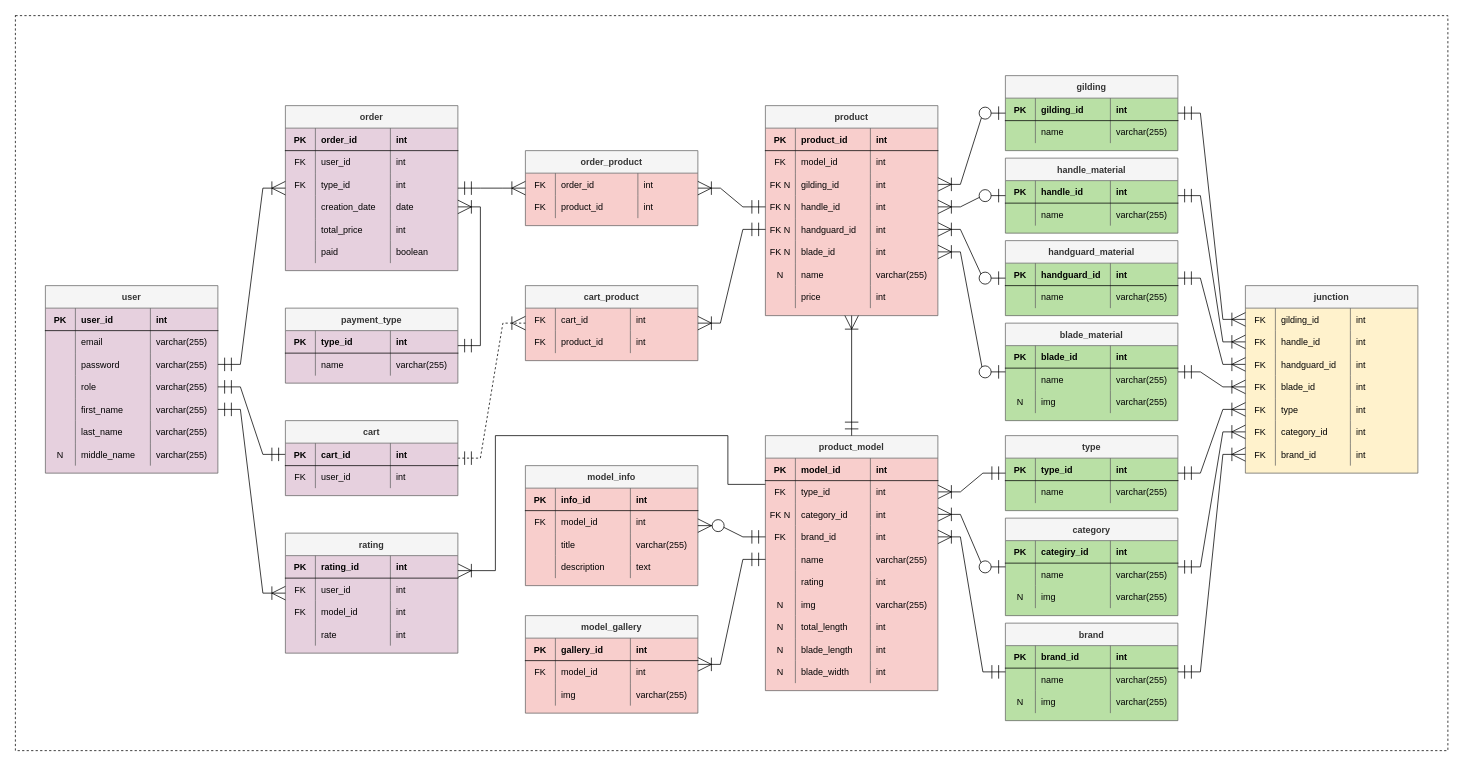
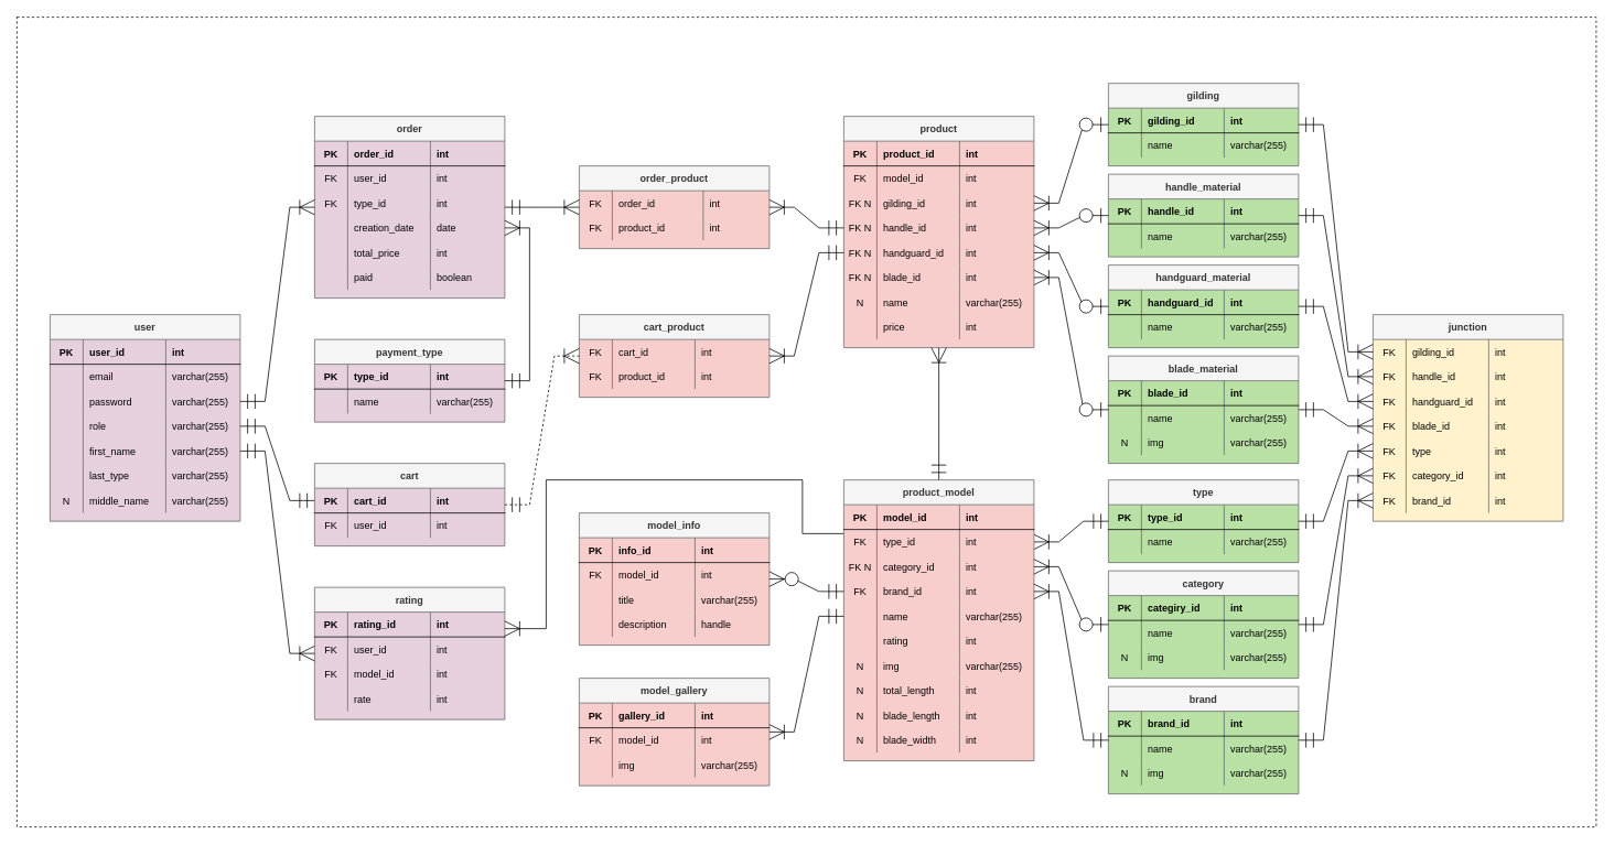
- <mxCell id="170" value="last_name" style="shape=partialRectangle;connectable=0;fillColor=none;top=0;left=0;bottom=0;right=0;align=left;spacingLeft=6;overflow=hidden;" parent="168" vertex="1"><mxGeometry x="40" width="100" height="30" as="geometry"><mxRectangle width="100" height="30" as="alternateBounds" /></mxGeometry></mxCell>
+ <mxCell id="170" value="last_type" style="shape=partialRectangle;connectable=0;fillColor=none;top=0;left=0;bottom=0;right=0;align=left;spacingLeft=6;overflow=hidden;" parent="168" vertex="1"><mxGeometry x="40" width="100" height="30" as="geometry"><mxRectangle width="100" height="30" as="alternateBounds" /></mxGeometry></mxCell>
- <mxCell id="116" value="text" style="shape=partialRectangle;connectable=0;fillColor=none;top=0;left=0;bottom=0;right=0;align=left;spacingLeft=6;overflow=hidden;" parent="113" vertex="1"><mxGeometry x="140" width="90" height="30" as="geometry"><mxRectangle width="90" height="30" as="alternateBounds" /></mxGeometry></mxCell>
+ <mxCell id="116" value="handle" style="shape=partialRectangle;connectable=0;fillColor=none;top=0;left=0;bottom=0;right=0;align=left;spacingLeft=6;overflow=hidden;" parent="113" vertex="1"><mxGeometry x="140" width="90" height="30" as="geometry"><mxRectangle width="90" height="30" as="alternateBounds" /></mxGeometry></mxCell>
